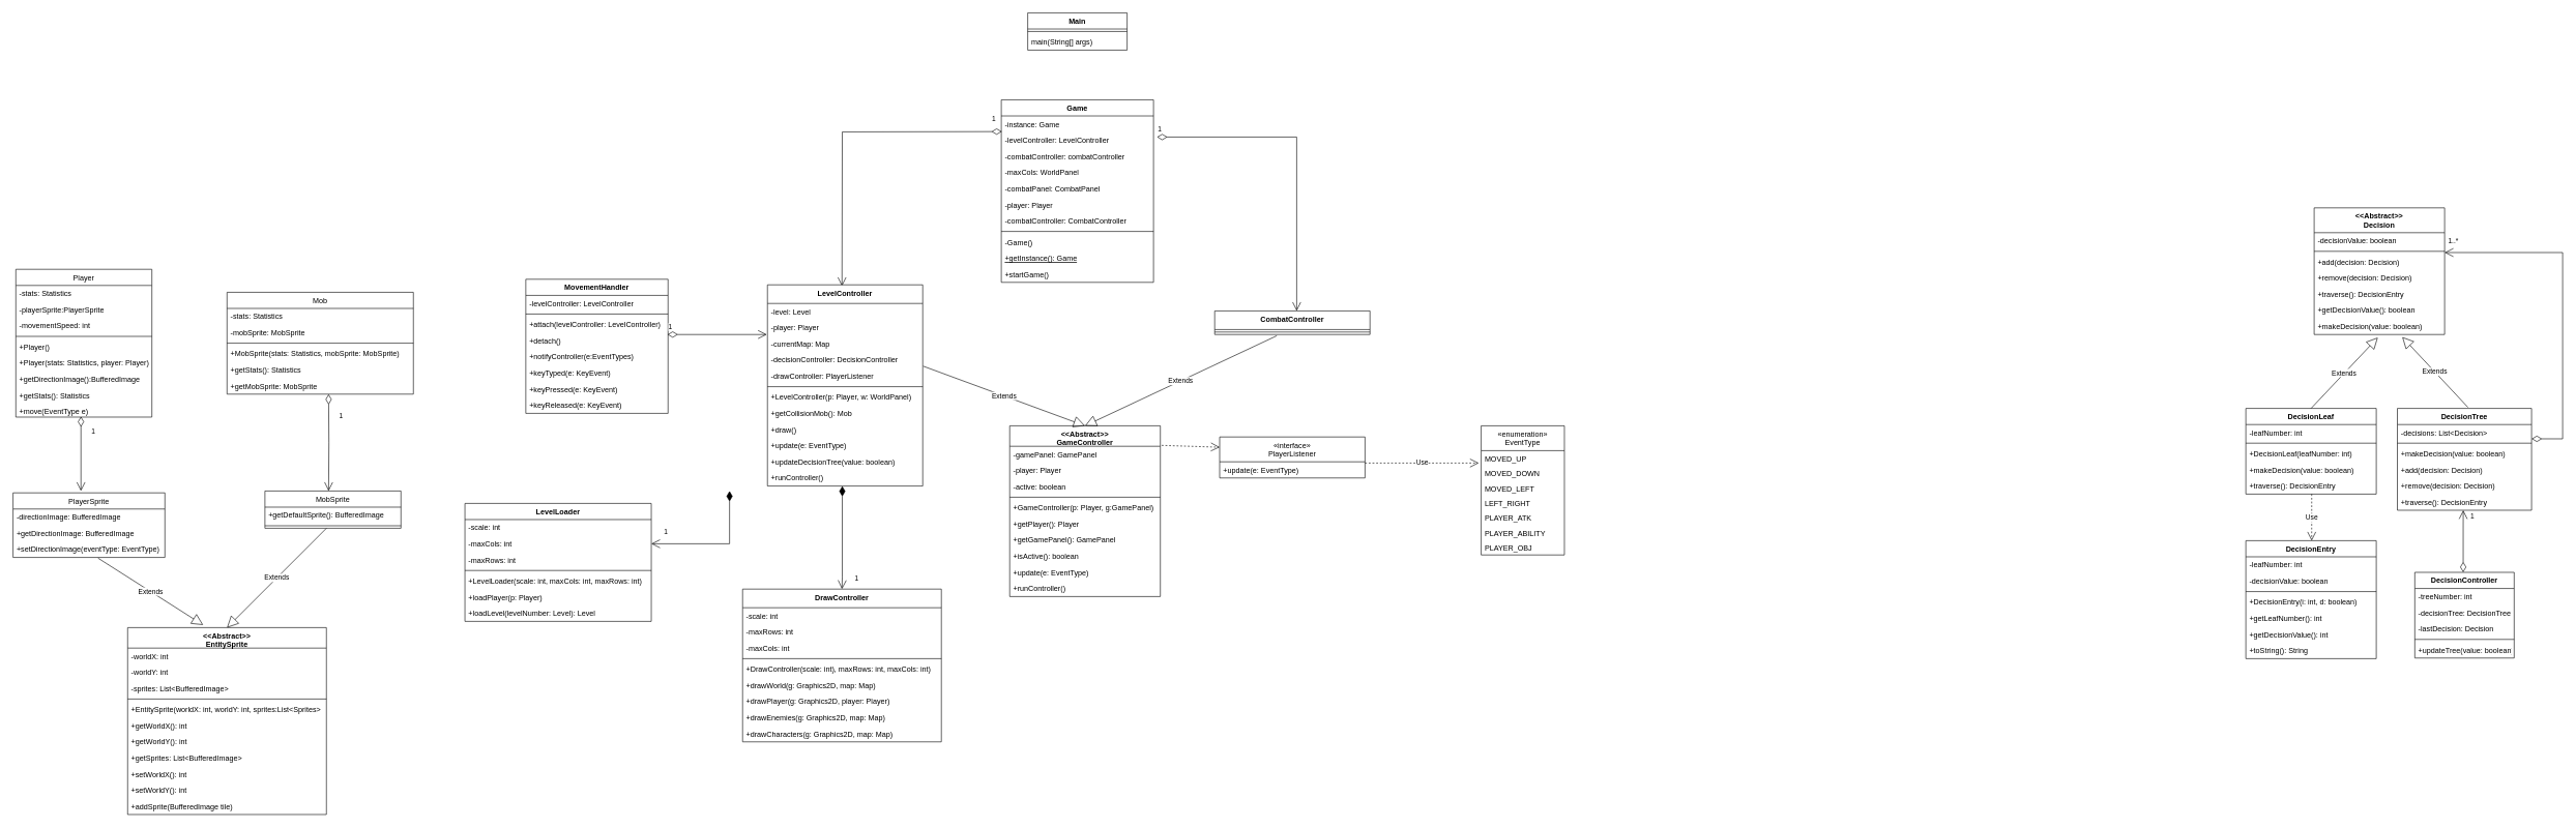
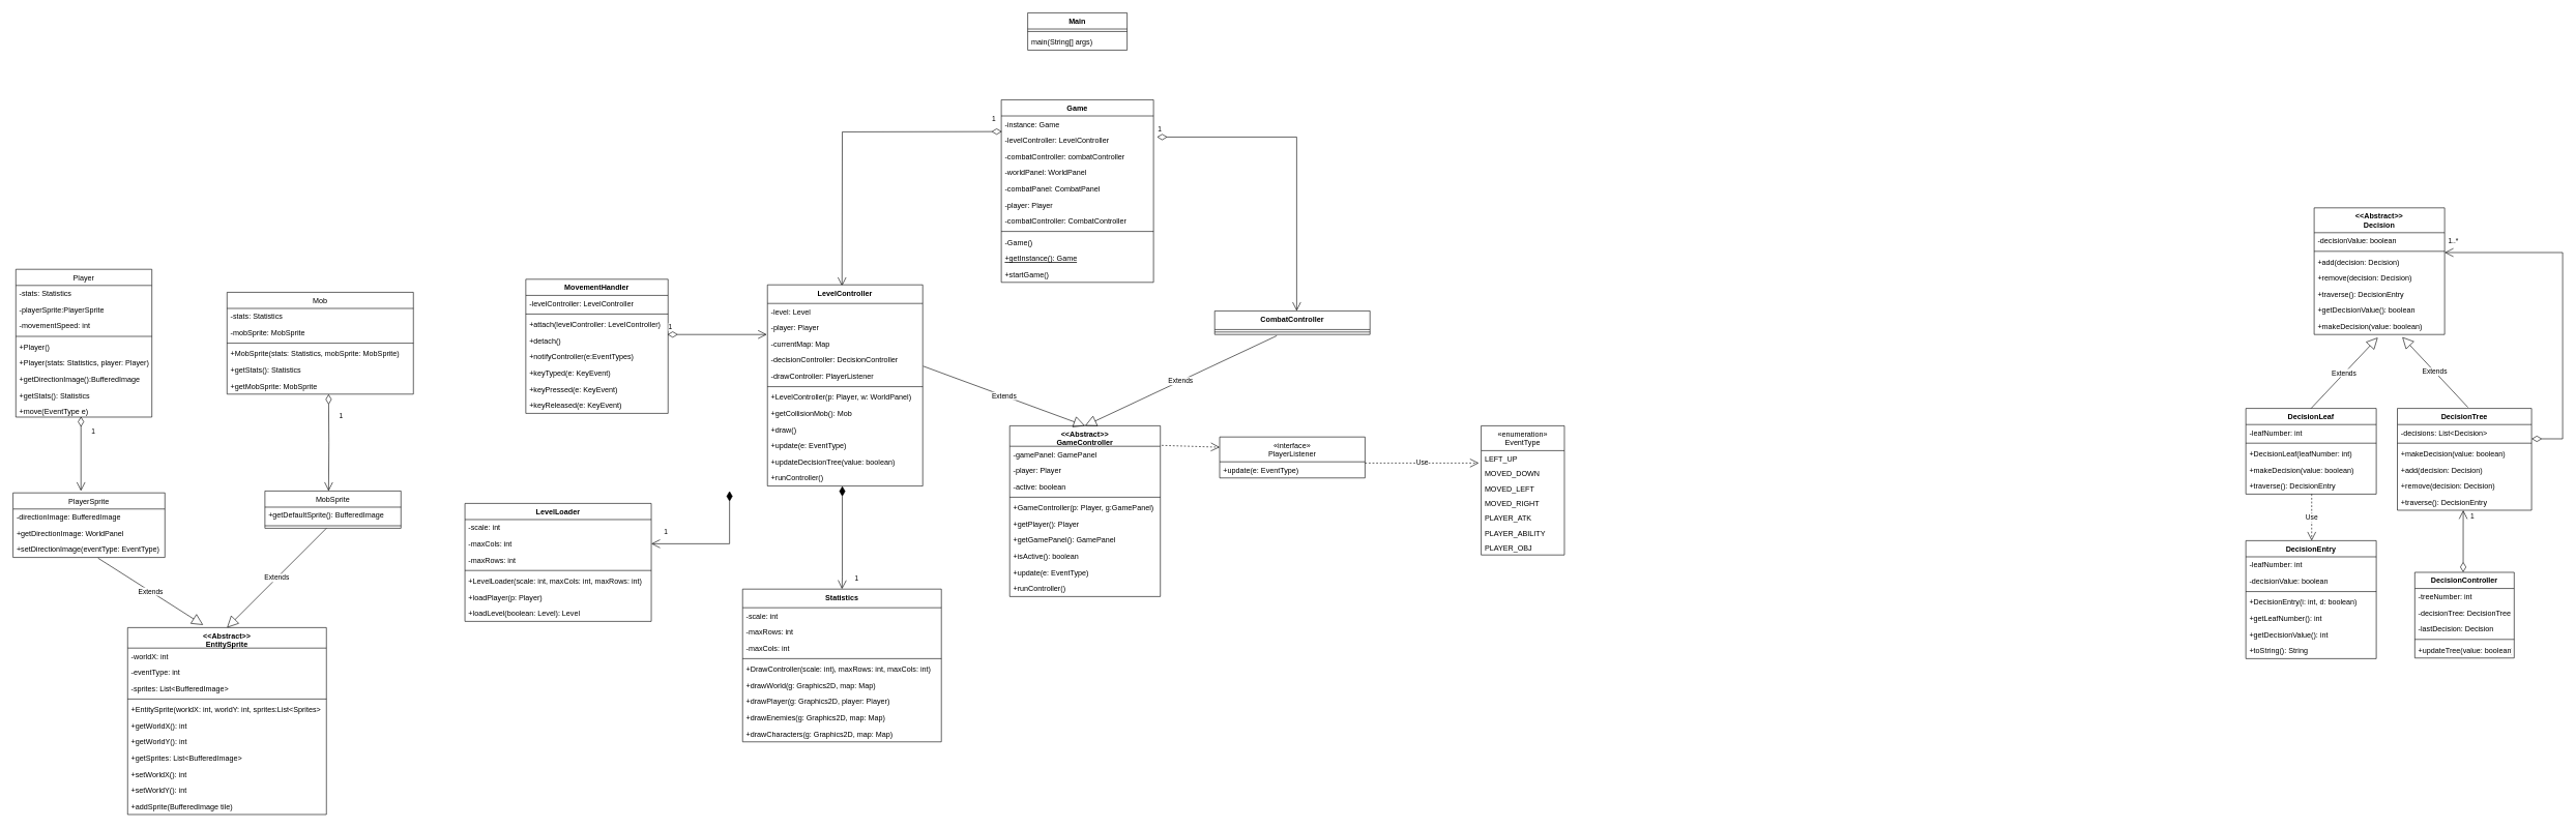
- <mxCell id="48" value="-maxCols: WorldPanel" style="text;strokeColor=none;fillColor=none;align=left;verticalAlign=top;spacingLeft=4;spacingRight=4;overflow=hidden;rotatable=0;points=[[0,0.5],[1,0.5]];portConstraint=eastwest;" parent="44" vertex="1"><mxGeometry y="104" width="245" height="26" as="geometry" /></mxCell>
+ <mxCell id="48" value="-worldPanel: WorldPanel" style="text;strokeColor=none;fillColor=none;align=left;verticalAlign=top;spacingLeft=4;spacingRight=4;overflow=hidden;rotatable=0;points=[[0,0.5],[1,0.5]];portConstraint=eastwest;" parent="44" vertex="1"><mxGeometry y="104" width="245" height="26" as="geometry" /></mxCell>
- <mxCell id="93" value="MOVED_UP&#10;" style="text;strokeColor=none;fillColor=none;align=left;verticalAlign=top;spacingLeft=4;spacingRight=4;overflow=hidden;rotatable=0;points=[[0,0.5],[1,0.5]];portConstraint=eastwest;" parent="92" vertex="1"><mxGeometry y="40" width="134" height="24" as="geometry" /></mxCell>
+ <mxCell id="93" value="LEFT_UP&#10;" style="text;strokeColor=none;fillColor=none;align=left;verticalAlign=top;spacingLeft=4;spacingRight=4;overflow=hidden;rotatable=0;points=[[0,0.5],[1,0.5]];portConstraint=eastwest;" parent="92" vertex="1"><mxGeometry y="40" width="134" height="24" as="geometry" /></mxCell>
- <mxCell id="96" value="LEFT_RIGHT" style="text;strokeColor=none;fillColor=none;align=left;verticalAlign=top;spacingLeft=4;spacingRight=4;overflow=hidden;rotatable=0;points=[[0,0.5],[1,0.5]];portConstraint=eastwest;" parent="92" vertex="1"><mxGeometry y="112" width="134" height="24" as="geometry" /></mxCell>
+ <mxCell id="96" value="MOVED_RIGHT" style="text;strokeColor=none;fillColor=none;align=left;verticalAlign=top;spacingLeft=4;spacingRight=4;overflow=hidden;rotatable=0;points=[[0,0.5],[1,0.5]];portConstraint=eastwest;" parent="92" vertex="1"><mxGeometry y="112" width="134" height="24" as="geometry" /></mxCell>
- <mxCell id="108" value="+getDirectionImage: BufferedImage&#10;" style="text;strokeColor=none;fillColor=none;align=left;verticalAlign=top;spacingLeft=4;spacingRight=4;overflow=hidden;rotatable=0;points=[[0,0.5],[1,0.5]];portConstraint=eastwest;" parent="106" vertex="1"><mxGeometry y="52" width="244.5" height="26" as="geometry" /></mxCell>
+ <mxCell id="108" value="+getDirectionImage: WorldPanel&#10;" style="text;strokeColor=none;fillColor=none;align=left;verticalAlign=top;spacingLeft=4;spacingRight=4;overflow=hidden;rotatable=0;points=[[0,0.5],[1,0.5]];portConstraint=eastwest;" parent="106" vertex="1"><mxGeometry y="52" width="244.5" height="26" as="geometry" /></mxCell>
- <mxCell id="157" value="DrawController" style="swimlane;fontStyle=1;align=center;verticalAlign=top;childLayout=stackLayout;horizontal=1;startSize=30;horizontalStack=0;resizeParent=1;resizeParentMax=0;resizeLast=0;collapsible=1;marginBottom=0;" parent="1" vertex="1"><mxGeometry x="1195" y="948" width="320" height="246" as="geometry" /></mxCell>
+ <mxCell id="157" value="Statistics" style="swimlane;fontStyle=1;align=center;verticalAlign=top;childLayout=stackLayout;horizontal=1;startSize=30;horizontalStack=0;resizeParent=1;resizeParentMax=0;resizeLast=0;collapsible=1;marginBottom=0;" parent="1" vertex="1"><mxGeometry x="1195" y="948" width="320" height="246" as="geometry" /></mxCell>
- <mxCell id="155" value="+loadLevel(levelNumber: Level): Level" style="text;strokeColor=none;fillColor=none;align=left;verticalAlign=top;spacingLeft=4;spacingRight=4;overflow=hidden;rotatable=0;points=[[0,0.5],[1,0.5]];portConstraint=eastwest;fontStyle=0" parent="148" vertex="1"><mxGeometry y="164" width="300" height="26" as="geometry" /></mxCell>
+ <mxCell id="155" value="+loadLevel(boolean: Level): Level" style="text;strokeColor=none;fillColor=none;align=left;verticalAlign=top;spacingLeft=4;spacingRight=4;overflow=hidden;rotatable=0;points=[[0,0.5],[1,0.5]];portConstraint=eastwest;fontStyle=0" parent="148" vertex="1"><mxGeometry y="164" width="300" height="26" as="geometry" /></mxCell>
- <mxCell id="113" value="-worldY: int" style="text;strokeColor=none;fillColor=none;align=left;verticalAlign=top;spacingLeft=4;spacingRight=4;overflow=hidden;rotatable=0;points=[[0,0.5],[1,0.5]];portConstraint=eastwest;" parent="111" vertex="1"><mxGeometry y="59" width="320" height="26" as="geometry" /></mxCell>
+ <mxCell id="113" value="-eventType: int" style="text;strokeColor=none;fillColor=none;align=left;verticalAlign=top;spacingLeft=4;spacingRight=4;overflow=hidden;rotatable=0;points=[[0,0.5],[1,0.5]];portConstraint=eastwest;" parent="111" vertex="1"><mxGeometry y="59" width="320" height="26" as="geometry" /></mxCell>
